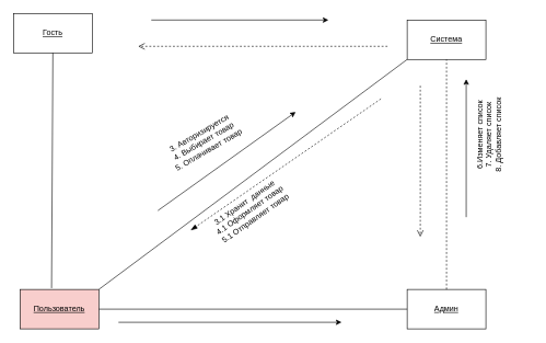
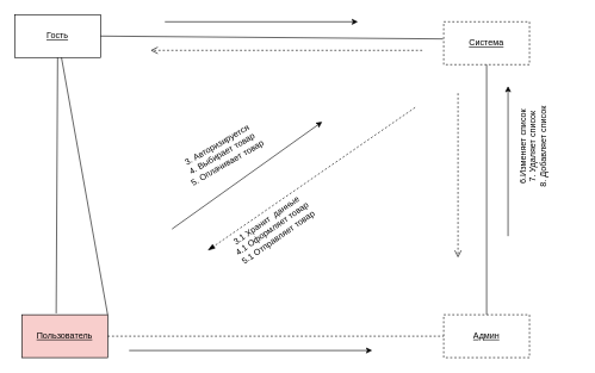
+ <mxCell id="6" value="" style="endArrow=none;html=1;rounded=0;entryX=-0.008;entryY=0.4;entryDx=0;entryDy=0;entryPerimeter=0;exitX=1;exitY=0.5;exitDx=0;exitDy=0;" edge="1" parent="1" source="2" target="3"><mxGeometry width="50" height="50" relative="1" as="geometry"><mxPoint x="140" y="54" as="sourcePoint" /><mxPoint x="470" y="50" as="targetPoint" /></mxGeometry></mxCell>
- <mxCell id="3" value="&lt;u&gt;Система&lt;/u&gt;" style="rounded=0;whiteSpace=wrap;html=1;" vertex="1" parent="1"><mxGeometry x="620" y="30" width="120" height="60" as="geometry" /></mxCell>
+ <mxCell id="3" value="&lt;u&gt;Система&lt;/u&gt;" style="rounded=0;whiteSpace=wrap;html=1;dashed=1;" vertex="1" parent="1"><mxGeometry x="620" y="30" width="120" height="60" as="geometry" /></mxCell>
- <mxCell id="9" value="" style="endArrow=none;html=1;rounded=0;exitX=0.5;exitY=0;exitDx=0;exitDy=0;entryX=0.5;entryY=1;entryDx=0;entryDy=0;dashed=1;" edge="1" parent="1" source="4" target="3"><mxGeometry width="50" height="50" relative="1" as="geometry"><mxPoint x="500" y="140" as="sourcePoint" /><mxPoint x="550" y="90" as="targetPoint" /></mxGeometry></mxCell>
+ <mxCell id="9" value="" style="endArrow=none;html=1;rounded=0;exitX=0.5;exitY=0;exitDx=0;exitDy=0;entryX=0.5;entryY=1;entryDx=0;entryDy=0;" edge="1" parent="1" source="4" target="3"><mxGeometry width="50" height="50" relative="1" as="geometry"><mxPoint x="500" y="140" as="sourcePoint" /><mxPoint x="550" y="90" as="targetPoint" /></mxGeometry></mxCell>
- <mxCell id="10" value="" style="endArrow=none;html=1;rounded=0;entryX=0;entryY=1;entryDx=0;entryDy=0;exitX=1;exitY=0;exitDx=0;exitDy=0;" edge="1" parent="1" source="5" target="3"><mxGeometry width="50" height="50" relative="1" as="geometry"><mxPoint x="130" y="360" as="sourcePoint" /><mxPoint x="190" y="300" as="targetPoint" /></mxGeometry></mxCell>
+ <mxCell id="10" value="" style="endArrow=none;html=1;rounded=0;exitX=1;exitY=0;exitDx=0;exitDy=0;" edge="1" parent="1" source="5" target="2"><mxGeometry width="50" height="50" relative="1" as="geometry"><mxPoint x="130" y="360" as="sourcePoint" /><mxPoint x="190" y="300" as="targetPoint" /></mxGeometry></mxCell>
- <mxCell id="8" value="" style="endArrow=none;html=1;rounded=0;entryX=0;entryY=0.5;entryDx=0;entryDy=0;exitX=1;exitY=0.5;exitDx=0;exitDy=0;" edge="1" parent="1" source="5" target="4"><mxGeometry width="50" height="50" relative="1" as="geometry"><mxPoint x="150" y="370" as="sourcePoint" /><mxPoint x="200" y="320" as="targetPoint" /></mxGeometry></mxCell>
+ <mxCell id="8" value="" style="endArrow=none;html=1;rounded=0;entryX=0;entryY=0.5;entryDx=0;entryDy=0;exitX=1;exitY=0.5;exitDx=0;exitDy=0;dashed=1;" edge="1" parent="1" source="5" target="4"><mxGeometry width="50" height="50" relative="1" as="geometry"><mxPoint x="150" y="370" as="sourcePoint" /><mxPoint x="200" y="320" as="targetPoint" /></mxGeometry></mxCell>
- <mxCell id="4" value="&lt;u&gt;Админ&lt;/u&gt;" style="rounded=0;whiteSpace=wrap;html=1;" vertex="1" parent="1"><mxGeometry x="620" y="440" width="120" height="60" as="geometry" /></mxCell>
+ <mxCell id="4" value="&lt;u&gt;Админ&lt;/u&gt;" style="rounded=0;whiteSpace=wrap;html=1;dashed=1;" vertex="1" parent="1"><mxGeometry x="620" y="440" width="120" height="60" as="geometry" /></mxCell>
